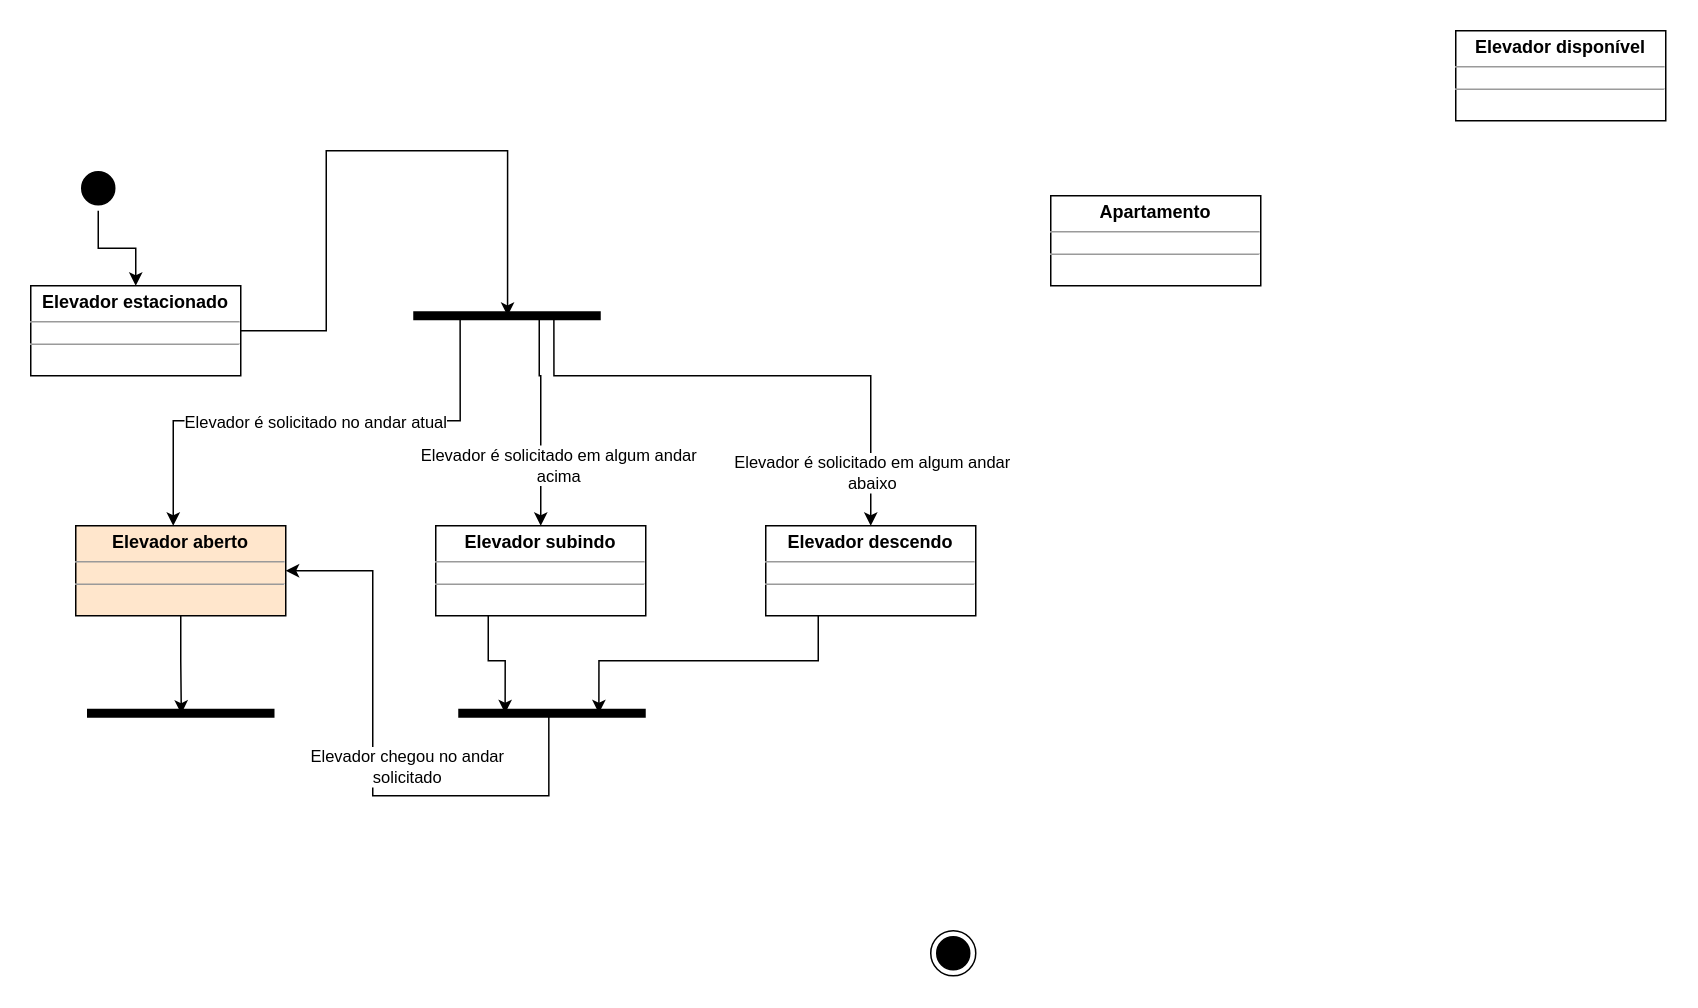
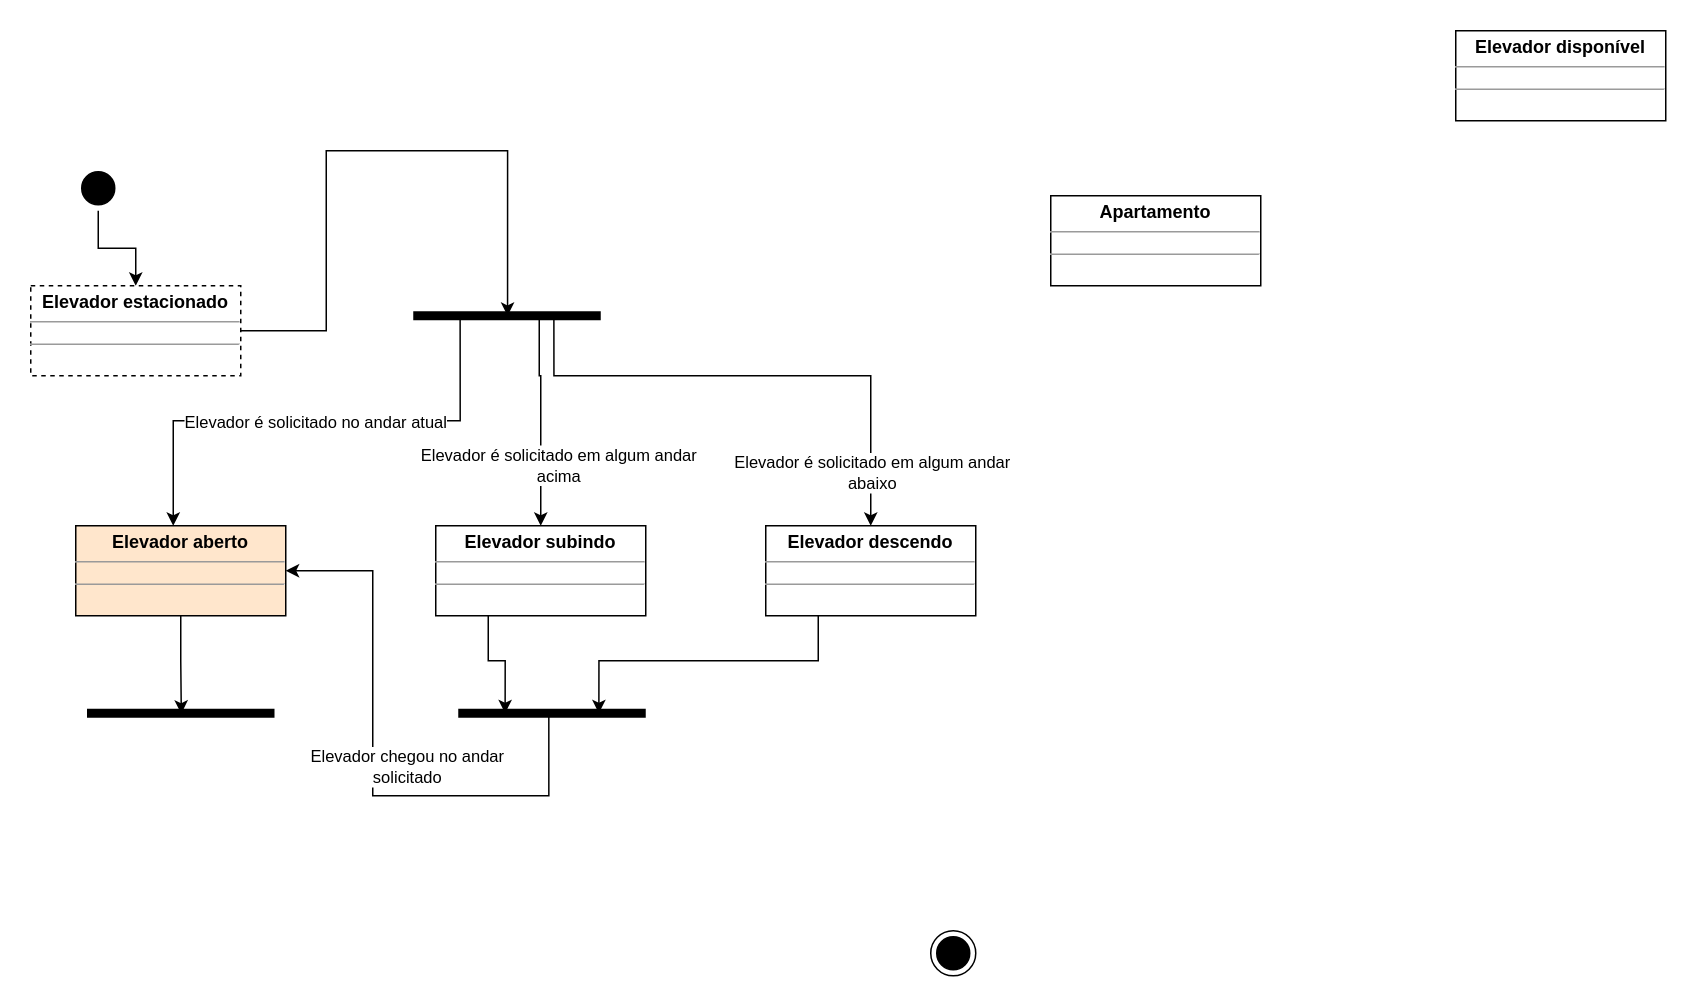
- <mxCell id="15" value="&lt;p style=&quot;margin: 0px ; margin-top: 4px ; text-align: center&quot;&gt;&lt;b&gt;Elevador estacionado&lt;/b&gt;&lt;/p&gt;&lt;hr size=&quot;1&quot;&gt;&lt;div style=&quot;height: 2px&quot;&gt;&lt;/div&gt;&lt;hr size=&quot;1&quot;&gt;&lt;div style=&quot;height: 2px&quot;&gt;&lt;/div&gt;" style="verticalAlign=top;align=left;overflow=fill;fontSize=12;fontFamily=Helvetica;html=1;strokeColor=#000000;" vertex="1" parent="1"><mxGeometry x="20" y="190" width="140" height="60" as="geometry" /></mxCell>
+ <mxCell id="15" value="&lt;p style=&quot;margin: 0px ; margin-top: 4px ; text-align: center&quot;&gt;&lt;b&gt;Elevador estacionado&lt;/b&gt;&lt;/p&gt;&lt;hr size=&quot;1&quot;&gt;&lt;div style=&quot;height: 2px&quot;&gt;&lt;/div&gt;&lt;hr size=&quot;1&quot;&gt;&lt;div style=&quot;height: 2px&quot;&gt;&lt;/div&gt;" style="verticalAlign=top;align=left;overflow=fill;fontSize=12;fontFamily=Helvetica;html=1;strokeColor=#000000;dashed=1;" vertex="1" parent="1"><mxGeometry x="20" y="190" width="140" height="60" as="geometry" /></mxCell>
